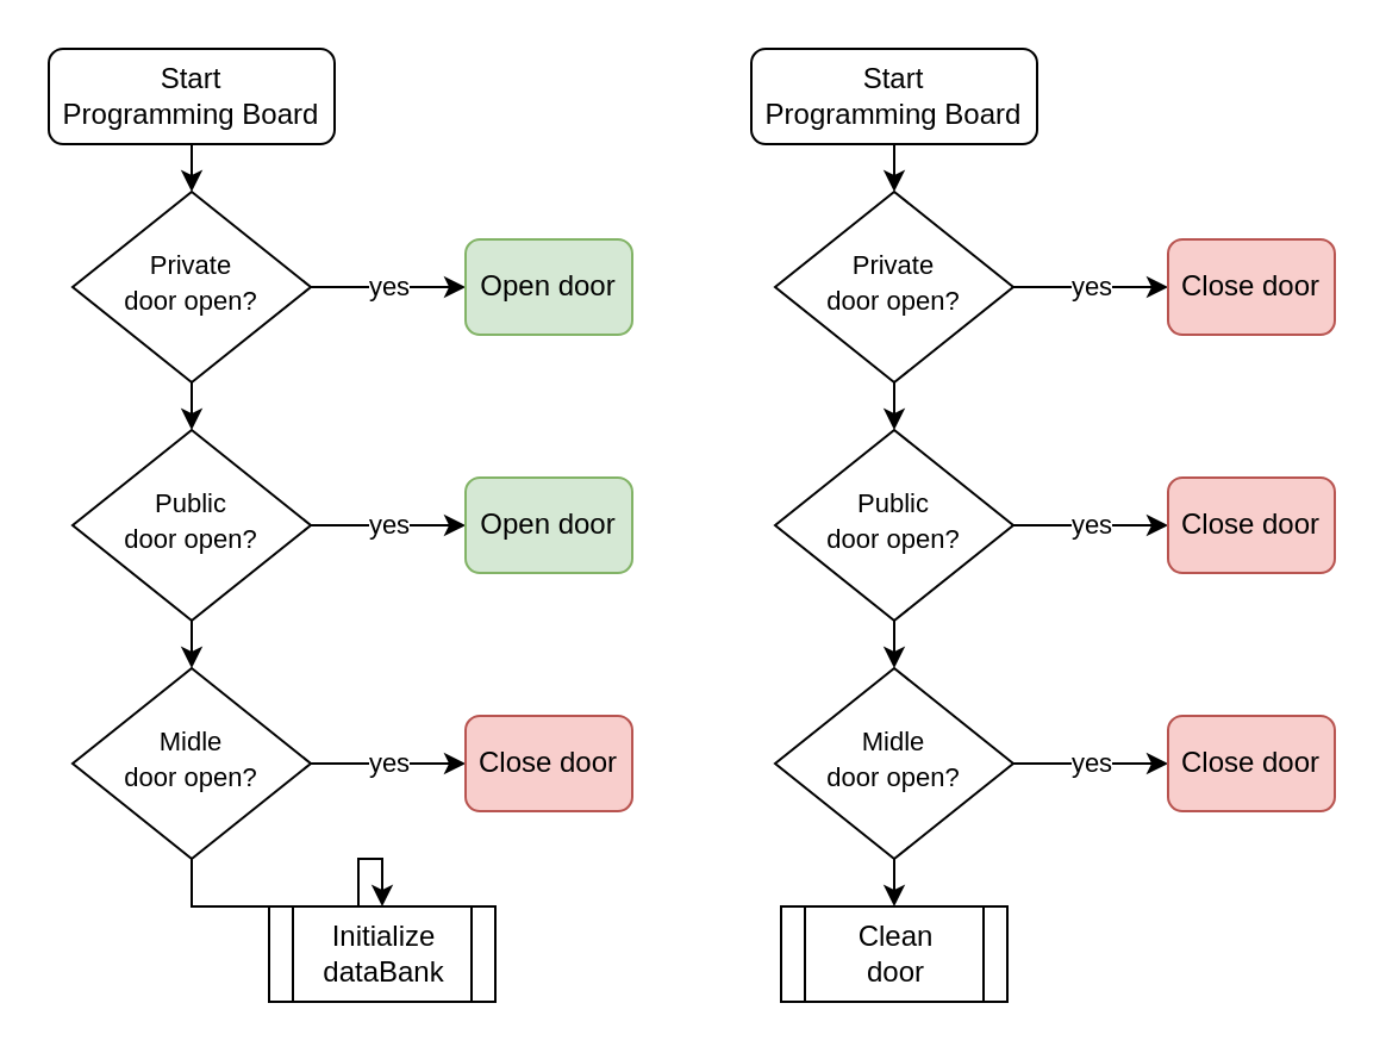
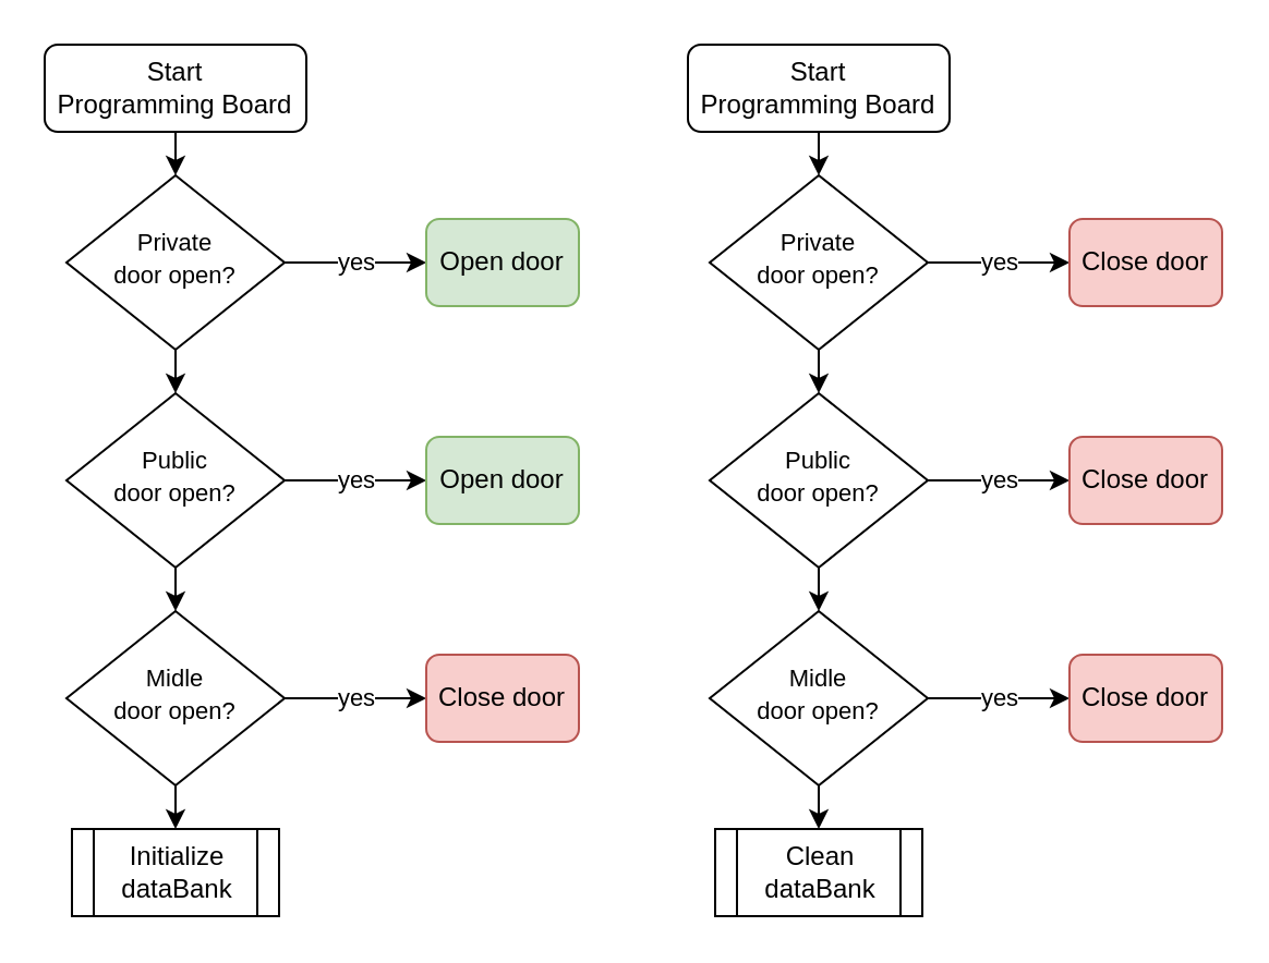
- <mxCell id="16" value="Initialize dataBank" style="shape=process;whiteSpace=wrap;html=1;backgroundOutline=1;" vertex="1" parent="1"><mxGeometry x="112.5" y="380" width="95" height="40" as="geometry" /></mxCell>
+ <mxCell id="16" value="Initialize dataBank" style="shape=process;whiteSpace=wrap;html=1;backgroundOutline=1;" vertex="1" parent="1"><mxGeometry x="32.5" y="380" width="95" height="40" as="geometry" /></mxCell>
- <mxCell id="31" value="Clean&lt;br&gt;door" style="shape=process;whiteSpace=wrap;html=1;backgroundOutline=1;" vertex="1" parent="1"><mxGeometry x="327.5" y="380" width="95" height="40" as="geometry" /></mxCell>
+ <mxCell id="31" value="Clean&lt;br&gt;dataBank" style="shape=process;whiteSpace=wrap;html=1;backgroundOutline=1;" vertex="1" parent="1"><mxGeometry x="327.5" y="380" width="95" height="40" as="geometry" /></mxCell>
